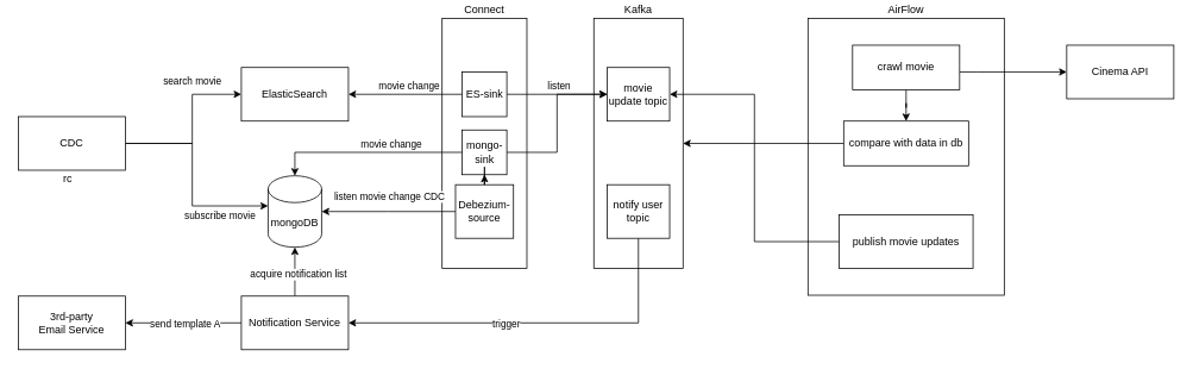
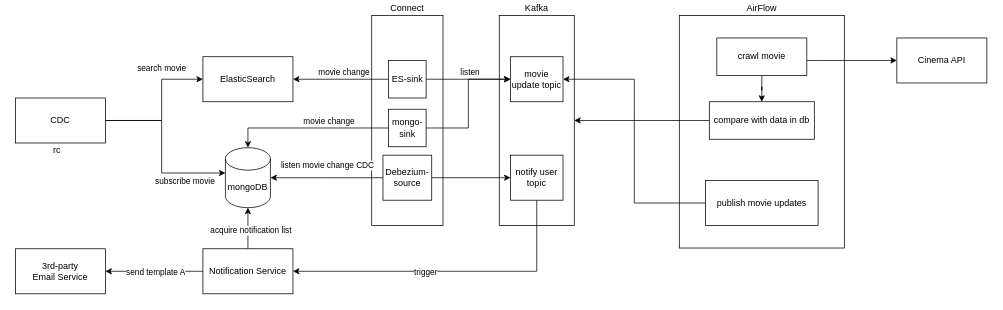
- <mxCell id="31" style="edgeStyle=orthogonalEdgeStyle;rounded=0;orthogonalLoop=1;jettySize=auto;html=1;" parent="1" source="33" target="28" edge="1"><mxGeometry relative="1" as="geometry" /></mxCell>
+ <mxCell id="31" style="edgeStyle=orthogonalEdgeStyle;rounded=0;orthogonalLoop=1;jettySize=auto;html=1;entryX=0;entryY=0.5;entryDx=0;entryDy=0;" parent="1" source="33" target="36" edge="1"><mxGeometry relative="1" as="geometry" /></mxCell>
